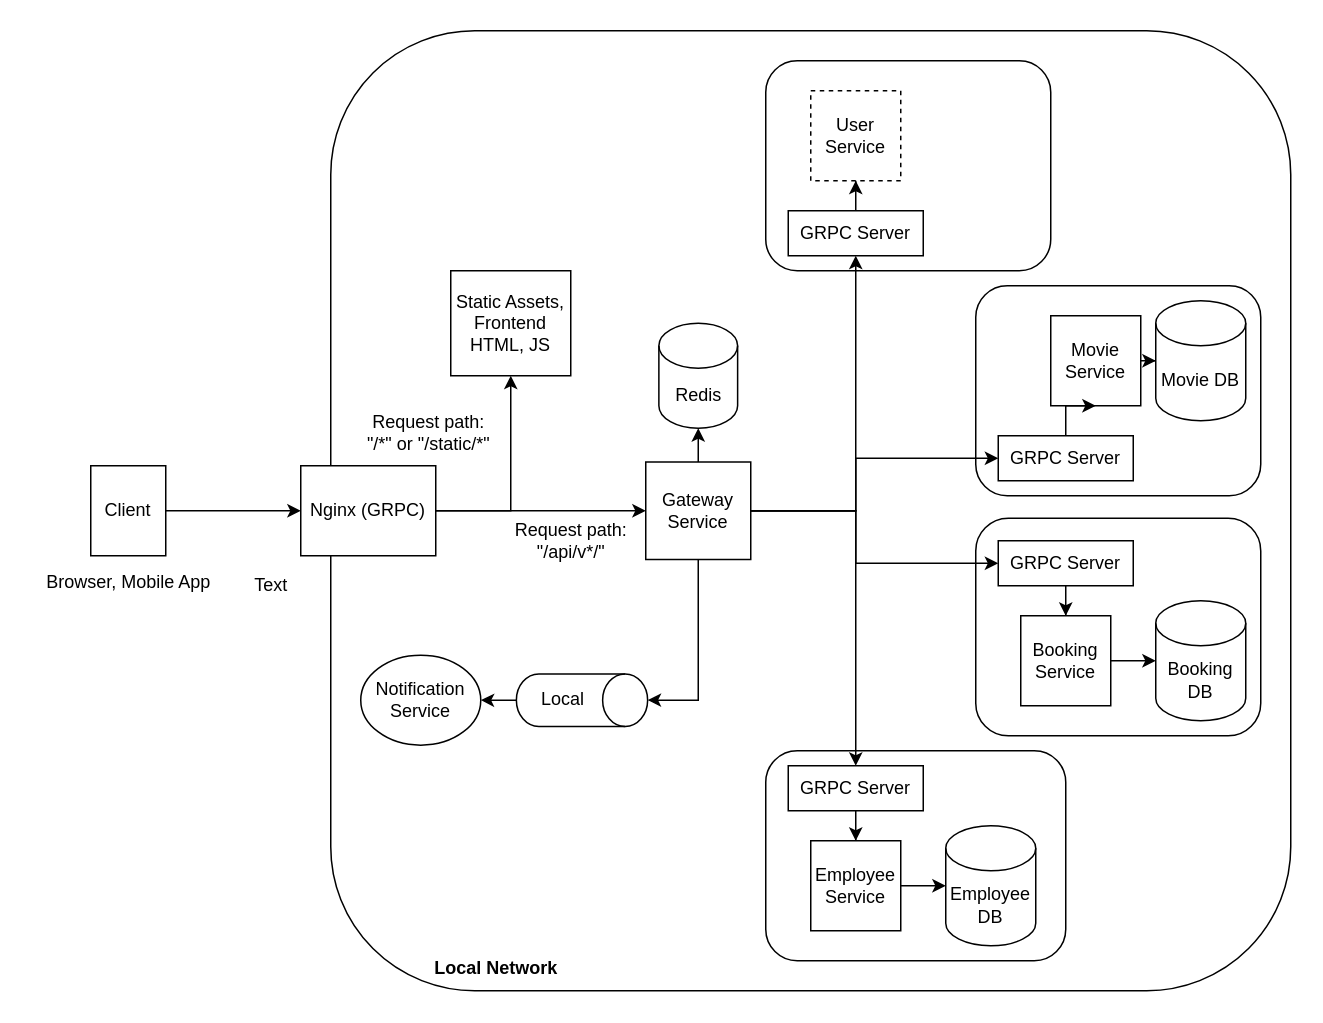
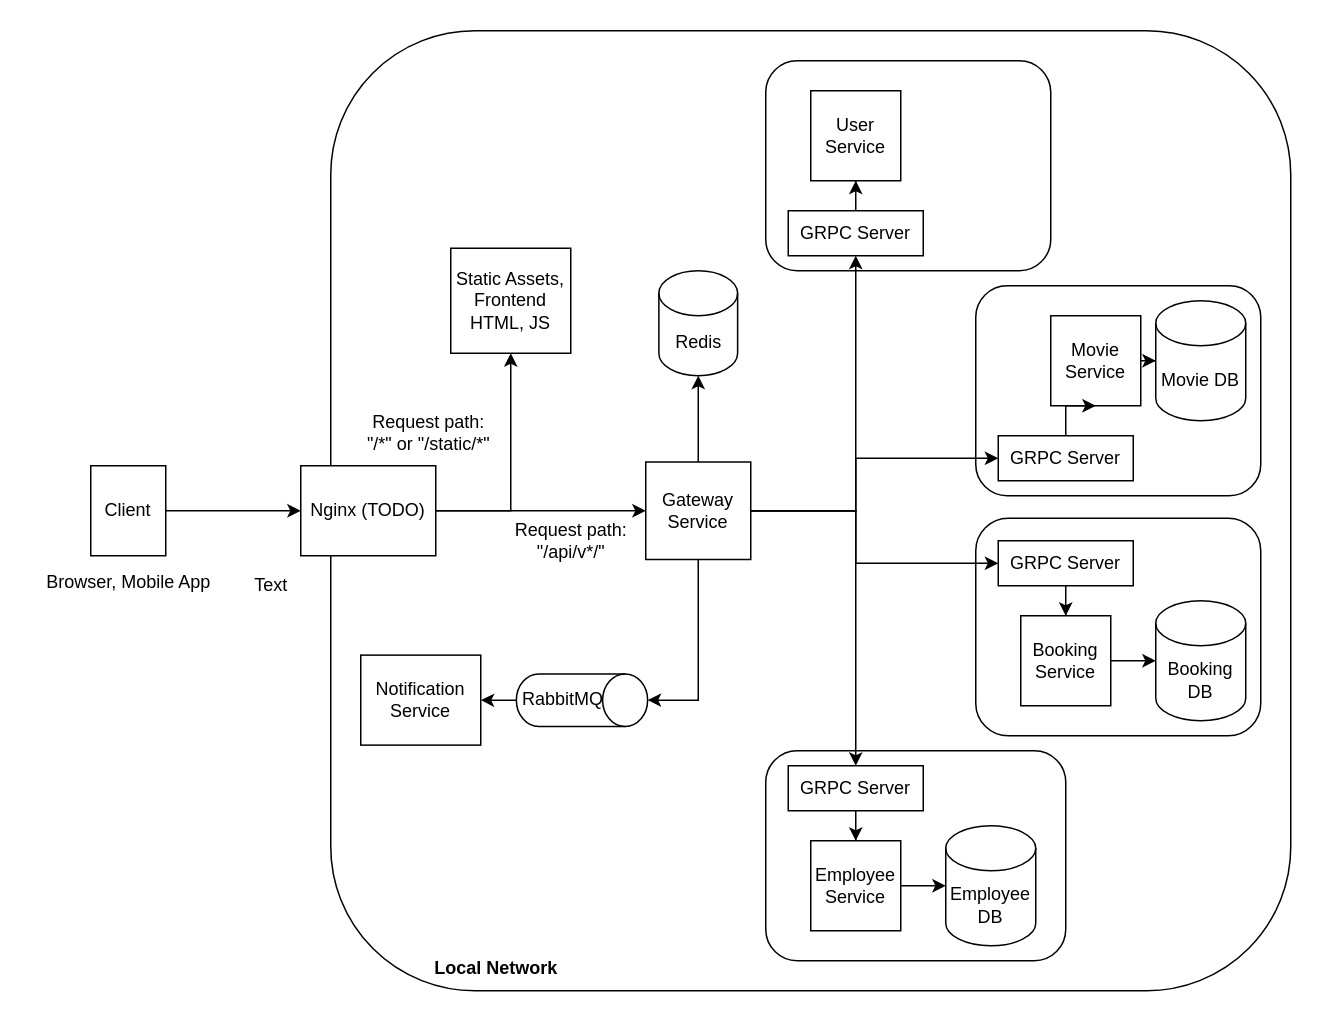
- <mxCell id="18" value="User Service" style="rounded=0;whiteSpace=wrap;html=1;dashed=1;" vertex="1" parent="1"><mxGeometry x="540" y="60" width="60" height="60" as="geometry" /></mxCell>
+ <mxCell id="18" value="User Service" style="rounded=0;whiteSpace=wrap;html=1;" vertex="1" parent="1"><mxGeometry x="540" y="60" width="60" height="60" as="geometry" /></mxCell>
- <mxCell id="8" value="Static Assets, Frontend HTML, JS" style="rounded=0;whiteSpace=wrap;html=1;" vertex="1" parent="1"><mxGeometry x="300" y="180" width="80" height="70" as="geometry" /></mxCell>
+ <mxCell id="8" value="Static Assets, Frontend HTML, JS" style="rounded=0;whiteSpace=wrap;html=1;" vertex="1" parent="1"><mxGeometry x="300" y="165" width="80" height="70" as="geometry" /></mxCell>
- <mxCell id="26" value="Redis" style="shape=cylinder3;whiteSpace=wrap;html=1;boundedLbl=1;backgroundOutline=1;size=15;fillColor=default;" vertex="1" parent="1"><mxGeometry x="438.75" y="215" width="52.5" height="70" as="geometry" /></mxCell>
+ <mxCell id="26" value="Redis" style="shape=cylinder3;whiteSpace=wrap;html=1;boundedLbl=1;backgroundOutline=1;size=15;fillColor=default;" vertex="1" parent="1"><mxGeometry x="438.75" y="180" width="52.5" height="70" as="geometry" /></mxCell>
- <mxCell id="7" value="Nginx (GRPC)" style="rounded=0;whiteSpace=wrap;html=1;" vertex="1" parent="1"><mxGeometry x="200" y="310" width="90" height="60" as="geometry" /></mxCell>
+ <mxCell id="7" value="Nginx (TODO)" style="rounded=0;whiteSpace=wrap;html=1;" vertex="1" parent="1"><mxGeometry x="200" y="310" width="90" height="60" as="geometry" /></mxCell>
- <mxCell id="38" value="Notification Service" style="ellipse;whiteSpace=wrap;html=1;fillColor=default;" vertex="1" parent="1"><mxGeometry x="240" y="436.25" width="80" height="60" as="geometry" /></mxCell>
+ <mxCell id="38" value="Notification Service" style="rounded=0;whiteSpace=wrap;html=1;fillColor=default;" vertex="1" parent="1"><mxGeometry x="240" y="436.25" width="80" height="60" as="geometry" /></mxCell>
- <mxCell id="47" value="Local" style="text;html=1;strokeColor=none;fillColor=none;align=center;verticalAlign=middle;whiteSpace=wrap;rounded=0;" vertex="1" parent="1"><mxGeometry x="350" y="451.25" width="50" height="30" as="geometry" /></mxCell>
+ <mxCell id="47" value="RabbitMQ" style="text;html=1;strokeColor=none;fillColor=none;align=center;verticalAlign=middle;whiteSpace=wrap;rounded=0;" vertex="1" parent="1"><mxGeometry x="350" y="451.25" width="50" height="30" as="geometry" /></mxCell>
